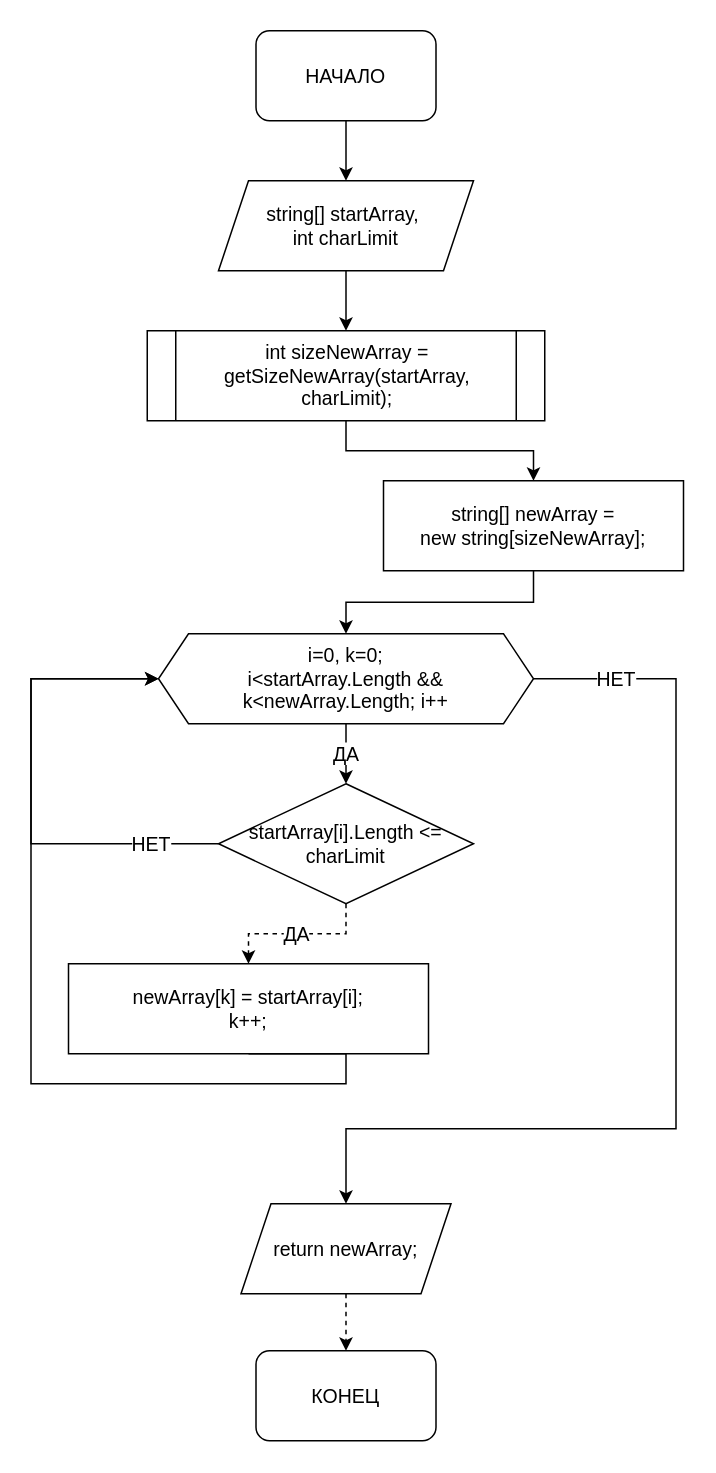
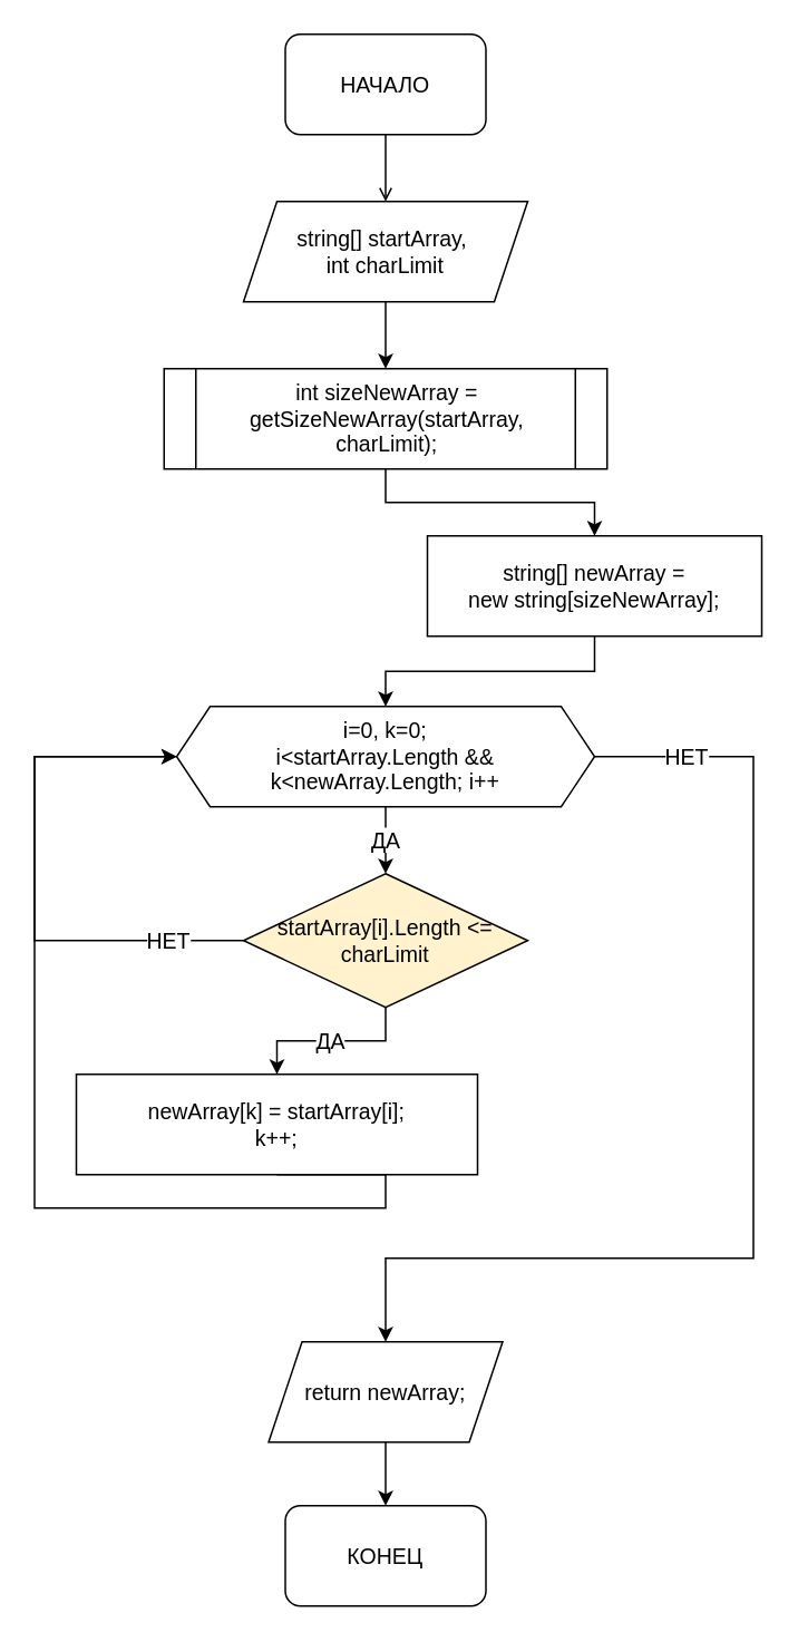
- <mxCell id="2" style="edgeStyle=orthogonalEdgeStyle;rounded=0;orthogonalLoop=1;jettySize=auto;html=1;exitX=0.5;exitY=1;exitDx=0;exitDy=0;entryX=0.5;entryY=0;entryDx=0;entryDy=0;fontSize=13;" edge="1" parent="1" source="3" target="5"><mxGeometry relative="1" as="geometry" /></mxCell>
+ <mxCell id="2" style="edgeStyle=orthogonalEdgeStyle;rounded=0;orthogonalLoop=1;jettySize=auto;html=1;exitX=0.5;exitY=1;exitDx=0;exitDy=0;entryX=0.5;entryY=0;entryDx=0;entryDy=0;fontSize=13;endArrow=open;" edge="1" parent="1" source="3" target="5"><mxGeometry relative="1" as="geometry" /></mxCell>
- <mxCell id="15" value="startArray[i].Length &amp;lt;= charLimit" style="rhombus;whiteSpace=wrap;html=1;fontSize=13;" vertex="1" parent="1"><mxGeometry x="145" y="522" width="170" height="80" as="geometry" /></mxCell>
+ <mxCell id="15" value="startArray[i].Length &amp;lt;= charLimit" style="rhombus;whiteSpace=wrap;html=1;fontSize=13;fillColor=#fff2cc;" vertex="1" parent="1"><mxGeometry x="145" y="522" width="170" height="80" as="geometry" /></mxCell>
- <mxCell id="13" value="ДА" style="edgeStyle=orthogonalEdgeStyle;rounded=0;orthogonalLoop=1;jettySize=auto;html=1;exitX=0.5;exitY=1;exitDx=0;exitDy=0;entryX=0.5;entryY=0;entryDx=0;entryDy=0;fontSize=13;dashed=1;" edge="1" parent="1" source="15" target="17"><mxGeometry relative="1" as="geometry" /></mxCell>
+ <mxCell id="13" value="ДА" style="edgeStyle=orthogonalEdgeStyle;rounded=0;orthogonalLoop=1;jettySize=auto;html=1;exitX=0.5;exitY=1;exitDx=0;exitDy=0;entryX=0.5;entryY=0;entryDx=0;entryDy=0;fontSize=13;" edge="1" parent="1" source="15" target="17"><mxGeometry relative="1" as="geometry" /></mxCell>
- <mxCell id="18" style="edgeStyle=orthogonalEdgeStyle;rounded=0;orthogonalLoop=1;jettySize=auto;html=1;exitX=0.5;exitY=1;exitDx=0;exitDy=0;entryX=0.5;entryY=0;entryDx=0;entryDy=0;fontSize=13;endArrow=classic;startSize=6;endSize=6;endFill=1;dashed=1;" edge="1" parent="1" source="19" target="20"><mxGeometry relative="1" as="geometry" /></mxCell>
+ <mxCell id="18" style="edgeStyle=orthogonalEdgeStyle;rounded=0;orthogonalLoop=1;jettySize=auto;html=1;exitX=0.5;exitY=1;exitDx=0;exitDy=0;entryX=0.5;entryY=0;entryDx=0;entryDy=0;fontSize=13;endArrow=classic;startSize=6;endSize=6;endFill=1;" edge="1" parent="1" source="19" target="20"><mxGeometry relative="1" as="geometry" /></mxCell>
